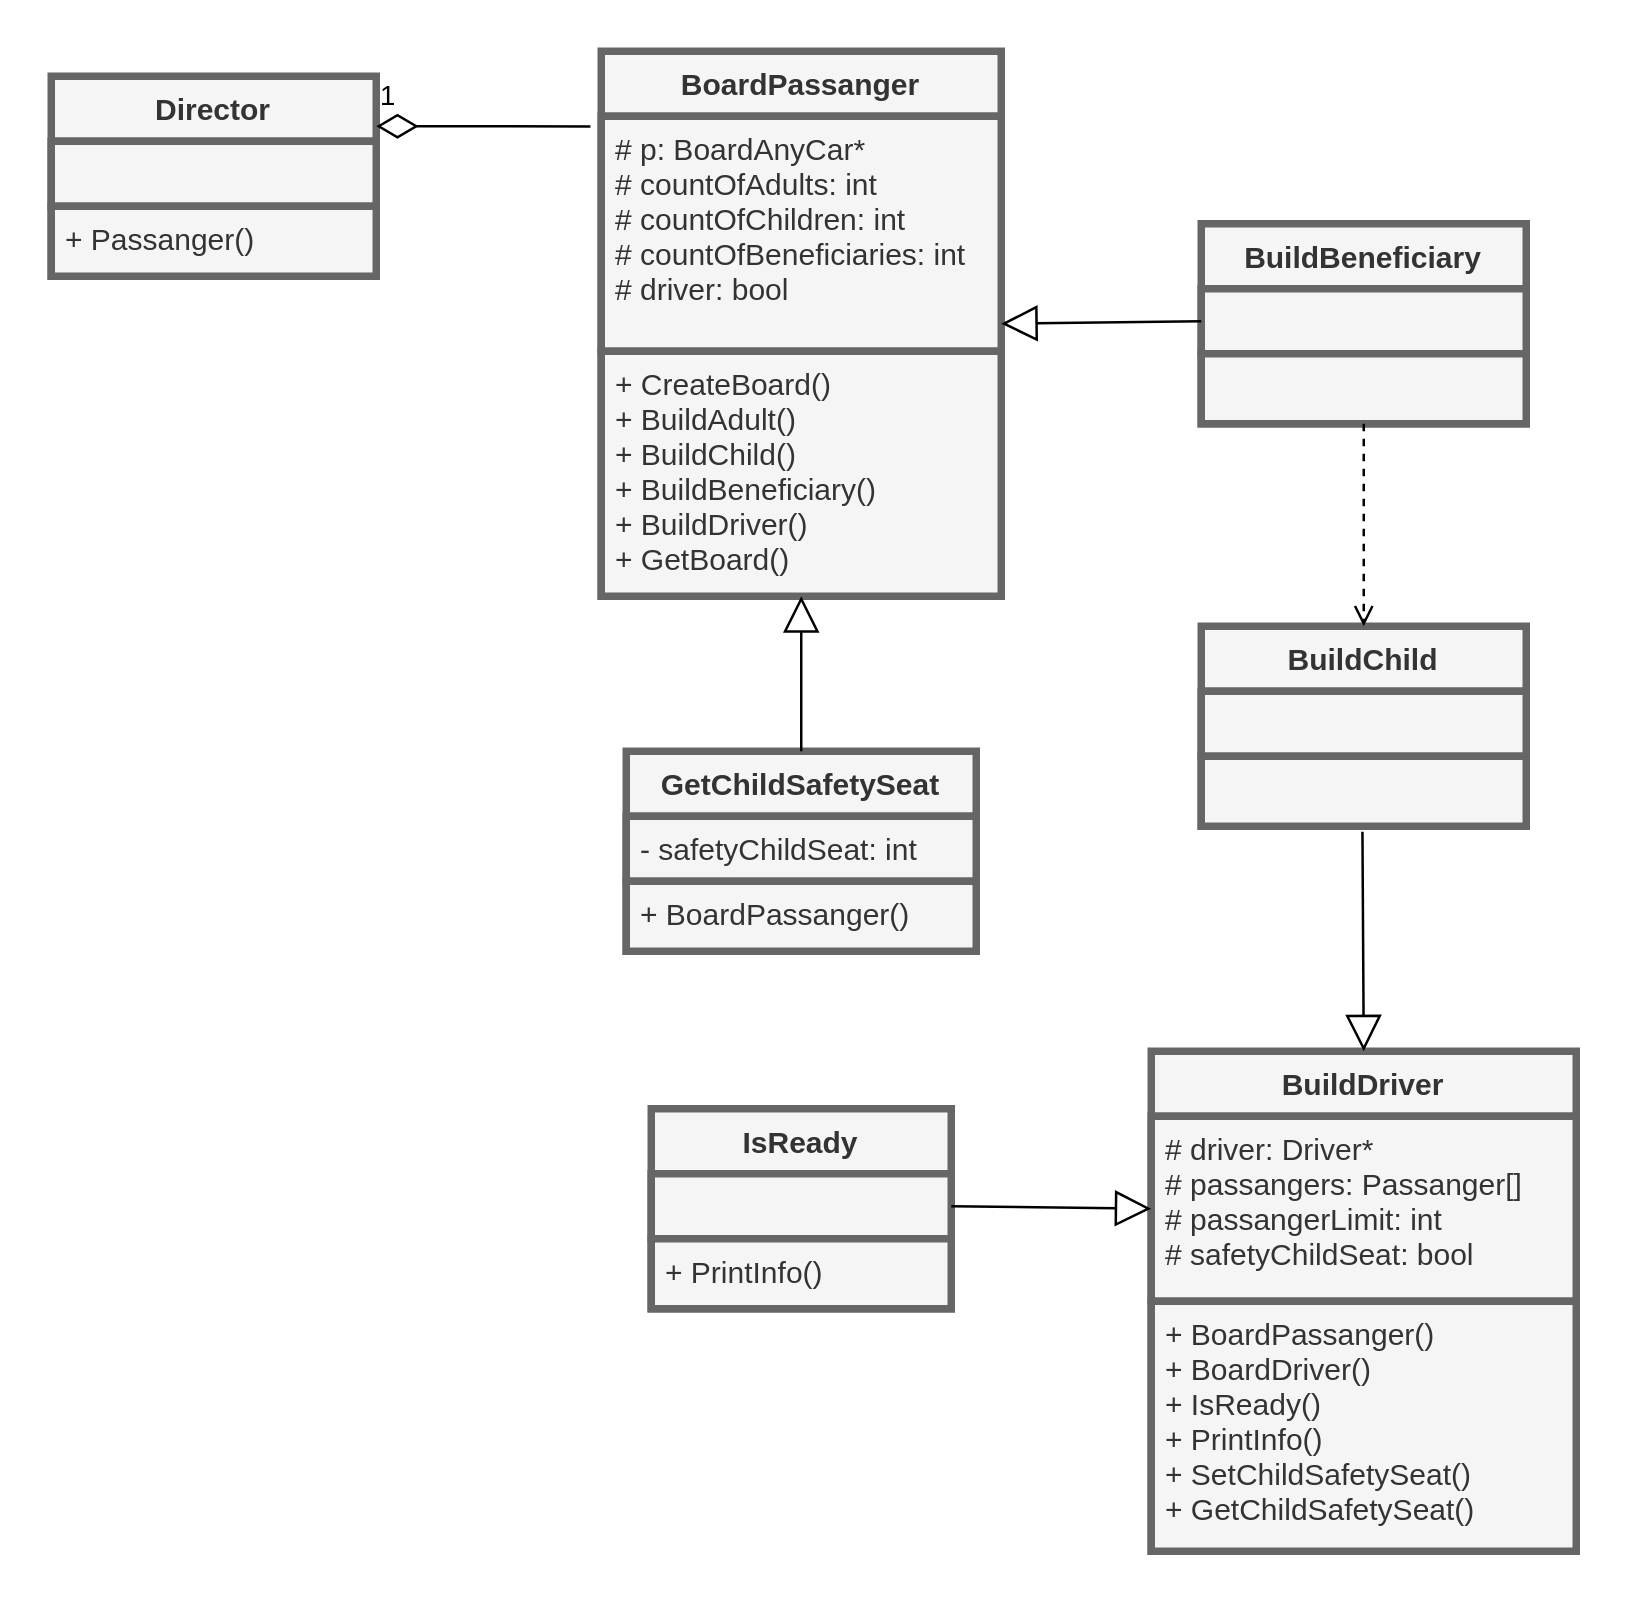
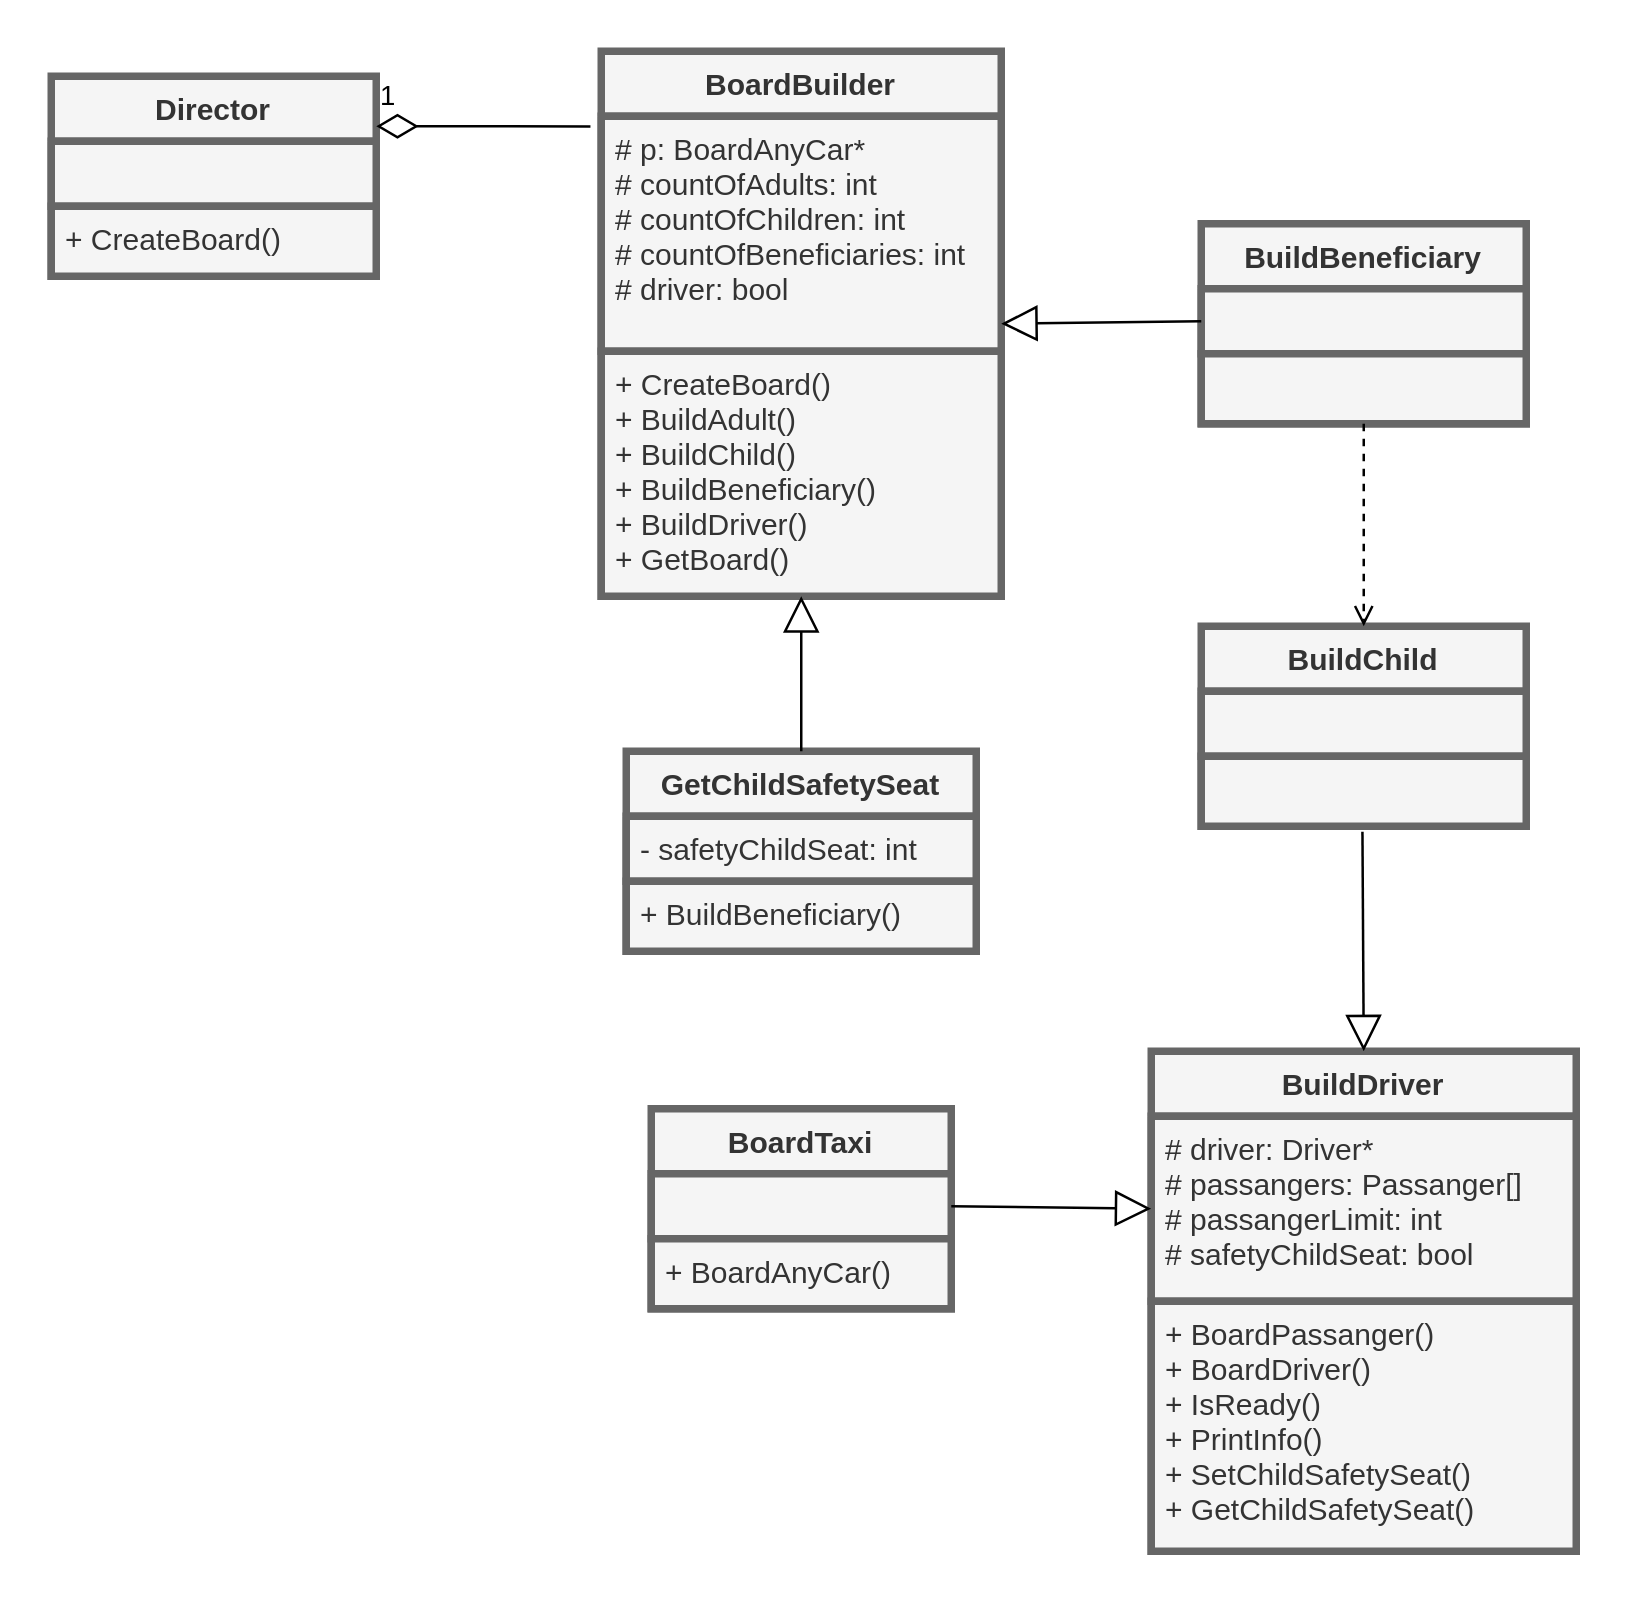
- <mxCell id="2" value="BoardPassanger" style="swimlane;fontStyle=1;align=center;verticalAlign=top;childLayout=stackLayout;horizontal=1;startSize=26;horizontalStack=0;resizeParent=1;resizeParentMax=0;resizeLast=0;collapsible=1;marginBottom=0;strokeColor=#666666;strokeWidth=3;fontColor=#333333;fillColor=#f5f5f5;" vertex="1" parent="1"><mxGeometry x="240" y="20" width="160" height="218" as="geometry"><mxRectangle x="110" y="90" width="120" height="30" as="alternateBounds" /></mxGeometry></mxCell>
+ <mxCell id="2" value="BoardBuilder" style="swimlane;fontStyle=1;align=center;verticalAlign=top;childLayout=stackLayout;horizontal=1;startSize=26;horizontalStack=0;resizeParent=1;resizeParentMax=0;resizeLast=0;collapsible=1;marginBottom=0;strokeColor=#666666;strokeWidth=3;fontColor=#333333;fillColor=#f5f5f5;" vertex="1" parent="1"><mxGeometry x="240" y="20" width="160" height="218" as="geometry"><mxRectangle x="110" y="90" width="120" height="30" as="alternateBounds" /></mxGeometry></mxCell>
- <mxCell id="7" value="+ Passanger()" style="text;strokeColor=#666666;fillColor=#f5f5f5;align=left;verticalAlign=top;spacingLeft=4;spacingRight=4;overflow=hidden;rotatable=0;points=[[0,0.5],[1,0.5]];portConstraint=eastwest;strokeWidth=3;fontColor=#333333;" vertex="1" parent="5"><mxGeometry y="52" width="130" height="28" as="geometry" /></mxCell>
+ <mxCell id="7" value="+ CreateBoard()" style="text;strokeColor=#666666;fillColor=#f5f5f5;align=left;verticalAlign=top;spacingLeft=4;spacingRight=4;overflow=hidden;rotatable=0;points=[[0,0.5],[1,0.5]];portConstraint=eastwest;strokeWidth=3;fontColor=#333333;" vertex="1" parent="5"><mxGeometry y="52" width="130" height="28" as="geometry" /></mxCell>
- <mxCell id="10" value="+ BoardPassanger()" style="text;strokeColor=#666666;fillColor=#f5f5f5;align=left;verticalAlign=top;spacingLeft=4;spacingRight=4;overflow=hidden;rotatable=0;points=[[0,0.5],[1,0.5]];portConstraint=eastwest;strokeWidth=3;fontColor=#333333;" vertex="1" parent="8"><mxGeometry y="52" width="140" height="28" as="geometry" /></mxCell>
+ <mxCell id="10" value="+ BuildBeneficiary()" style="text;strokeColor=#666666;fillColor=#f5f5f5;align=left;verticalAlign=top;spacingLeft=4;spacingRight=4;overflow=hidden;rotatable=0;points=[[0,0.5],[1,0.5]];portConstraint=eastwest;strokeWidth=3;fontColor=#333333;" vertex="1" parent="8"><mxGeometry y="52" width="140" height="28" as="geometry" /></mxCell>
- <mxCell id="17" value="IsReady" style="swimlane;fontStyle=1;align=center;verticalAlign=top;childLayout=stackLayout;horizontal=1;startSize=26;horizontalStack=0;resizeParent=1;resizeParentMax=0;resizeLast=0;collapsible=1;marginBottom=0;strokeColor=#666666;strokeWidth=3;fontColor=#333333;fillColor=#f5f5f5;" vertex="1" parent="1"><mxGeometry x="260" y="443" width="120" height="80" as="geometry"><mxRectangle x="110" y="90" width="120" height="30" as="alternateBounds" /></mxGeometry></mxCell>
+ <mxCell id="17" value="BoardTaxi" style="swimlane;fontStyle=1;align=center;verticalAlign=top;childLayout=stackLayout;horizontal=1;startSize=26;horizontalStack=0;resizeParent=1;resizeParentMax=0;resizeLast=0;collapsible=1;marginBottom=0;strokeColor=#666666;strokeWidth=3;fontColor=#333333;fillColor=#f5f5f5;" vertex="1" parent="1"><mxGeometry x="260" y="443" width="120" height="80" as="geometry"><mxRectangle x="110" y="90" width="120" height="30" as="alternateBounds" /></mxGeometry></mxCell>
- <mxCell id="19" value="+ PrintInfo()" style="text;strokeColor=#666666;fillColor=#f5f5f5;align=left;verticalAlign=top;spacingLeft=4;spacingRight=4;overflow=hidden;rotatable=0;points=[[0,0.5],[1,0.5]];portConstraint=eastwest;strokeWidth=3;fontColor=#333333;" vertex="1" parent="17"><mxGeometry y="52" width="120" height="28" as="geometry" /></mxCell>
+ <mxCell id="19" value="+ BoardAnyCar()" style="text;strokeColor=#666666;fillColor=#f5f5f5;align=left;verticalAlign=top;spacingLeft=4;spacingRight=4;overflow=hidden;rotatable=0;points=[[0,0.5],[1,0.5]];portConstraint=eastwest;strokeWidth=3;fontColor=#333333;" vertex="1" parent="17"><mxGeometry y="52" width="120" height="28" as="geometry" /></mxCell>
